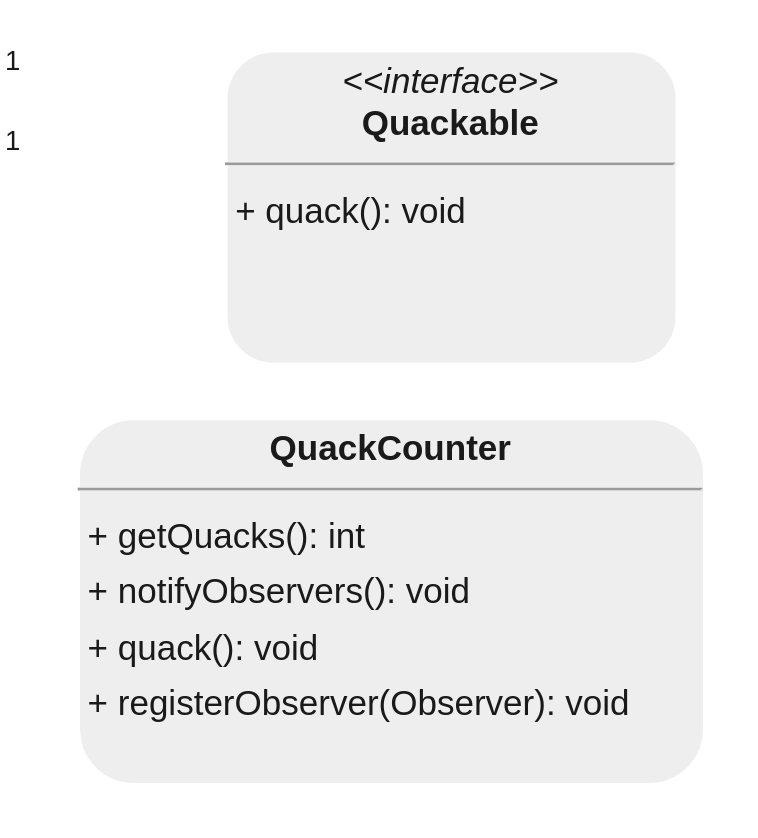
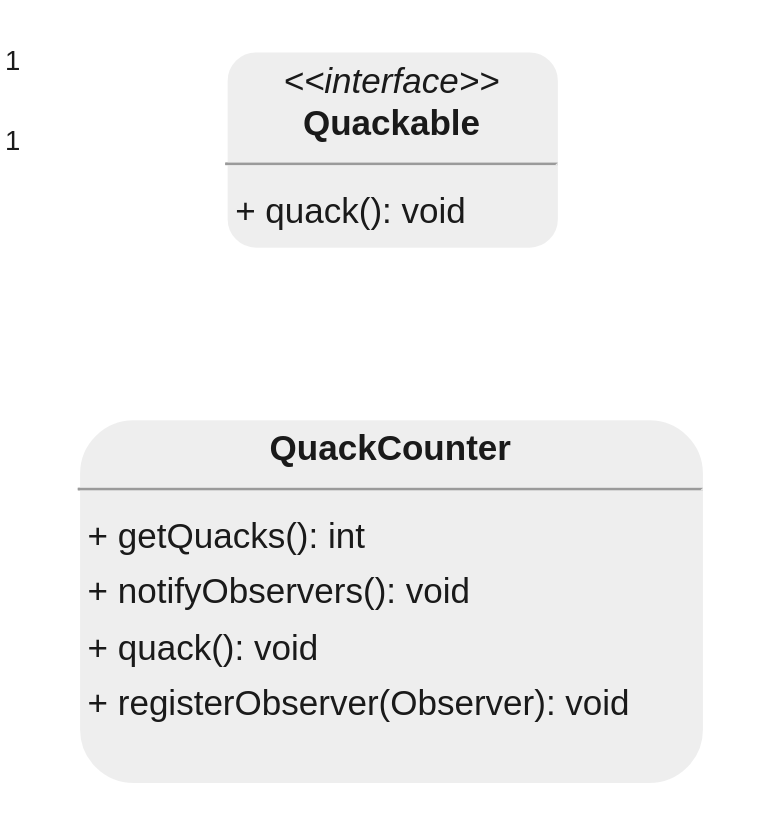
- <mxCell id="3" value="&lt;p style=&quot;margin:0px;margin-top:4px;text-align:center;&quot;&gt;&lt;i&gt;&amp;lt;&amp;lt;interface&amp;gt;&amp;gt;&lt;/i&gt;&lt;br/&gt;&lt;b&gt;Quackable&lt;/b&gt;&lt;/p&gt;&lt;hr size=&quot;1&quot;/&gt;&lt;p style=&quot;margin:0 0 0 4px;line-height:1.6;&quot;&gt;+ quack(): void&lt;/p&gt;" style="verticalAlign=top;align=left;overflow=fill;fontSize=14;fontFamily=Helvetica;html=1;rounded=1;shadow=0;comic=0;labelBackgroundColor=none;strokeWidth=1;fillColor=#EEEEEE;strokeColor=#FFFFFF;fontColor=#1A1A1A;" parent="1" vertex="1"><mxGeometry x="79" y="20" width="180" height="125" as="geometry" /></mxCell>
+ <mxCell id="3" value="&lt;p style=&quot;margin:0px;margin-top:4px;text-align:center;&quot;&gt;&lt;i&gt;&amp;lt;&amp;lt;interface&amp;gt;&amp;gt;&lt;/i&gt;&lt;br/&gt;&lt;b&gt;Quackable&lt;/b&gt;&lt;/p&gt;&lt;hr size=&quot;1&quot;/&gt;&lt;p style=&quot;margin:0 0 0 4px;line-height:1.6;&quot;&gt;+ quack(): void&lt;/p&gt;" style="verticalAlign=top;align=left;overflow=fill;fontSize=14;fontFamily=Helvetica;html=1;rounded=1;shadow=0;comic=0;labelBackgroundColor=none;strokeWidth=1;fillColor=#EEEEEE;strokeColor=#FFFFFF;fontColor=#1A1A1A;" parent="1" vertex="1"><mxGeometry x="79" y="20" width="133" height="79" as="geometry" /></mxCell>
